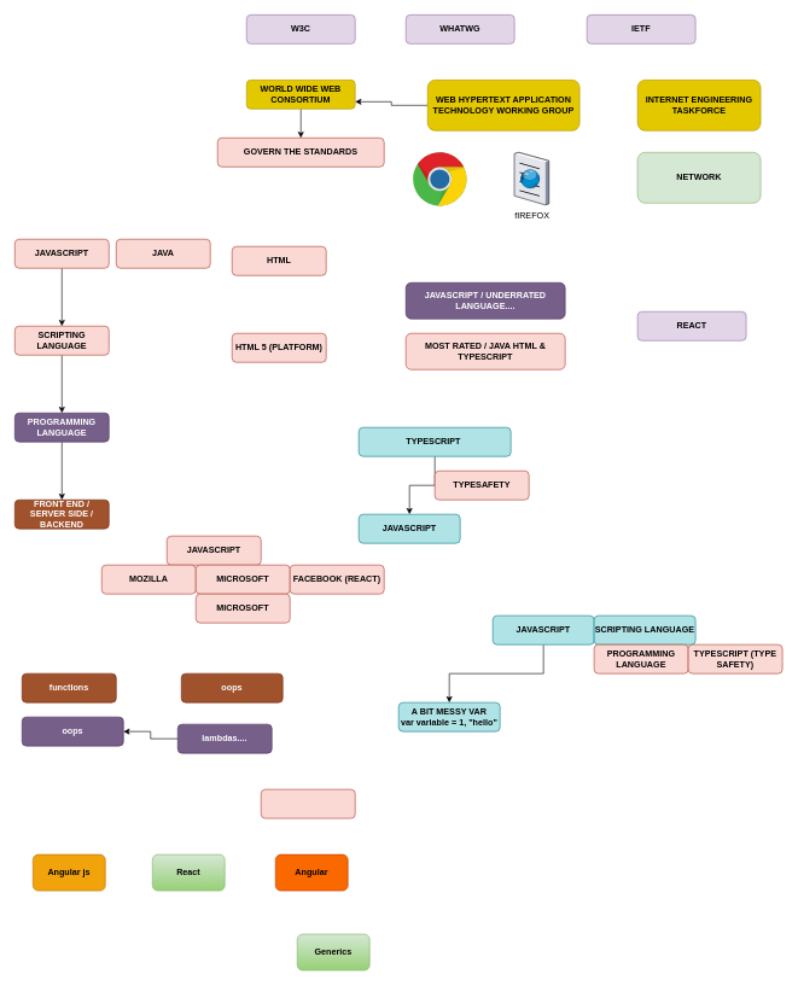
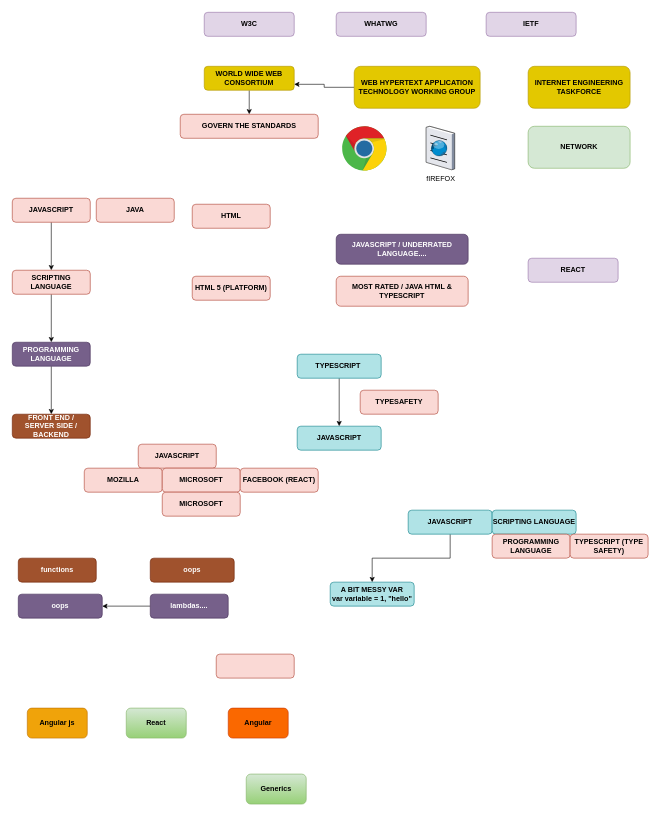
- <mxCell id="20" value="TYPESCRIPT&amp;nbsp;" style="rounded=1;whiteSpace=wrap;html=1;fillColor=#b0e3e6;strokeColor=#0e8088;fontStyle=1;" parent="1" vertex="1"><mxGeometry x="495" y="590" width="210" height="40" as="geometry" /></mxCell>
+ <mxCell id="20" value="TYPESCRIPT&amp;nbsp;" style="rounded=1;whiteSpace=wrap;html=1;fillColor=#b0e3e6;strokeColor=#0e8088;fontStyle=1;" parent="1" vertex="1"><mxGeometry x="495" y="590" width="140" height="40" as="geometry" /></mxCell>
- <mxCell id="46" value="lambdas...." style="rounded=1;whiteSpace=wrap;html=1;fillColor=#76608a;strokeColor=#432D57;fontStyle=1;verticalAlign=middle;fontColor=#ffffff;" parent="1" vertex="1"><mxGeometry x="245" y="1000" width="130" height="40" as="geometry" /></mxCell>
+ <mxCell id="46" value="lambdas...." style="rounded=1;whiteSpace=wrap;html=1;fillColor=#76608a;strokeColor=#432D57;fontStyle=1;verticalAlign=middle;fontColor=#ffffff;" parent="1" vertex="1"><mxGeometry x="250" y="990" width="130" height="40" as="geometry" /></mxCell>
